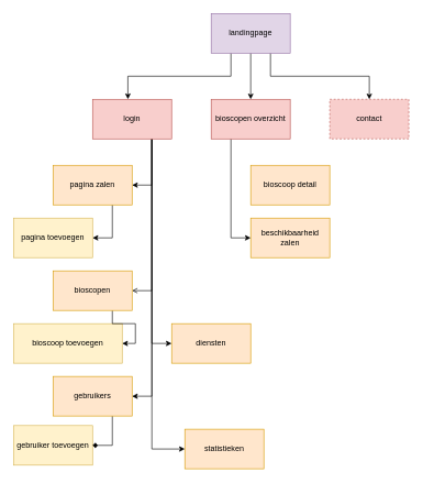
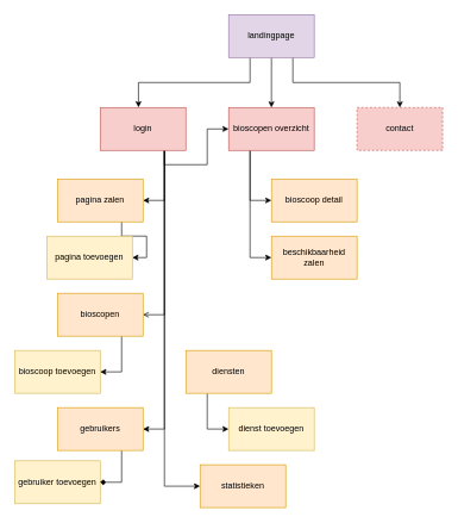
+ <mxCell id="6" style="edgeStyle=orthogonalEdgeStyle;rounded=0;orthogonalLoop=1;jettySize=auto;html=1;exitX=0.25;exitY=1;exitDx=0;exitDy=0;entryX=0;entryY=0.5;entryDx=0;entryDy=0;" edge="1" parent="1" source="8" target="10"><mxGeometry relative="1" as="geometry" /></mxCell>
- <mxCell id="28" value="pagina toevoegen" style="rounded=0;whiteSpace=wrap;html=1;fillColor=#fff2cc;strokeColor=#d6b656;" parent="1" vertex="1"><mxGeometry x="20" y="330" width="120" height="60" as="geometry" /></mxCell>
+ <mxCell id="28" value="pagina toevoegen" style="rounded=0;whiteSpace=wrap;html=1;fillColor=#fff2cc;strokeColor=#d6b656;" parent="1" vertex="1"><mxGeometry x="65" y="330" width="120" height="60" as="geometry" /></mxCell>
- <mxCell id="22" value="bioscoop toevoegen" style="rounded=0;whiteSpace=wrap;html=1;fillColor=#fff2cc;strokeColor=#d6b656;" parent="1" vertex="1"><mxGeometry x="20" y="490" width="165" height="60" as="geometry" /></mxCell>
+ <mxCell id="22" value="bioscoop toevoegen" style="rounded=0;whiteSpace=wrap;html=1;fillColor=#fff2cc;strokeColor=#d6b656;" parent="1" vertex="1"><mxGeometry x="20" y="490" width="120" height="60" as="geometry" /></mxCell>
- <mxCell id="15" style="edgeStyle=orthogonalEdgeStyle;rounded=0;orthogonalLoop=1;jettySize=auto;html=1;exitX=0.75;exitY=1;exitDx=0;exitDy=0;entryX=0;entryY=0.5;entryDx=0;entryDy=0;" edge="1" parent="1" source="17" target="19"><mxGeometry relative="1" as="geometry" /></mxCell>
+ <mxCell id="15" style="edgeStyle=orthogonalEdgeStyle;rounded=0;orthogonalLoop=1;jettySize=auto;html=1;exitX=0.75;exitY=1;exitDx=0;exitDy=0;" edge="1" parent="1" source="17" target="8"><mxGeometry relative="1" as="geometry" /></mxCell>
+ <mxCell id="18" style="edgeStyle=orthogonalEdgeStyle;rounded=0;orthogonalLoop=1;jettySize=auto;html=1;exitX=0.25;exitY=1;exitDx=0;exitDy=0;entryX=0;entryY=0.5;entryDx=0;entryDy=0;" edge="1" parent="1" source="19" target="24"><mxGeometry relative="1" as="geometry" /></mxCell>
+ <mxCell id="24" value="dienst toevoegen" style="rounded=0;whiteSpace=wrap;html=1;fillColor=#fff2cc;strokeColor=#d6b656;" parent="1" vertex="1"><mxGeometry x="320" y="570" width="120" height="60" as="geometry" /></mxCell>
